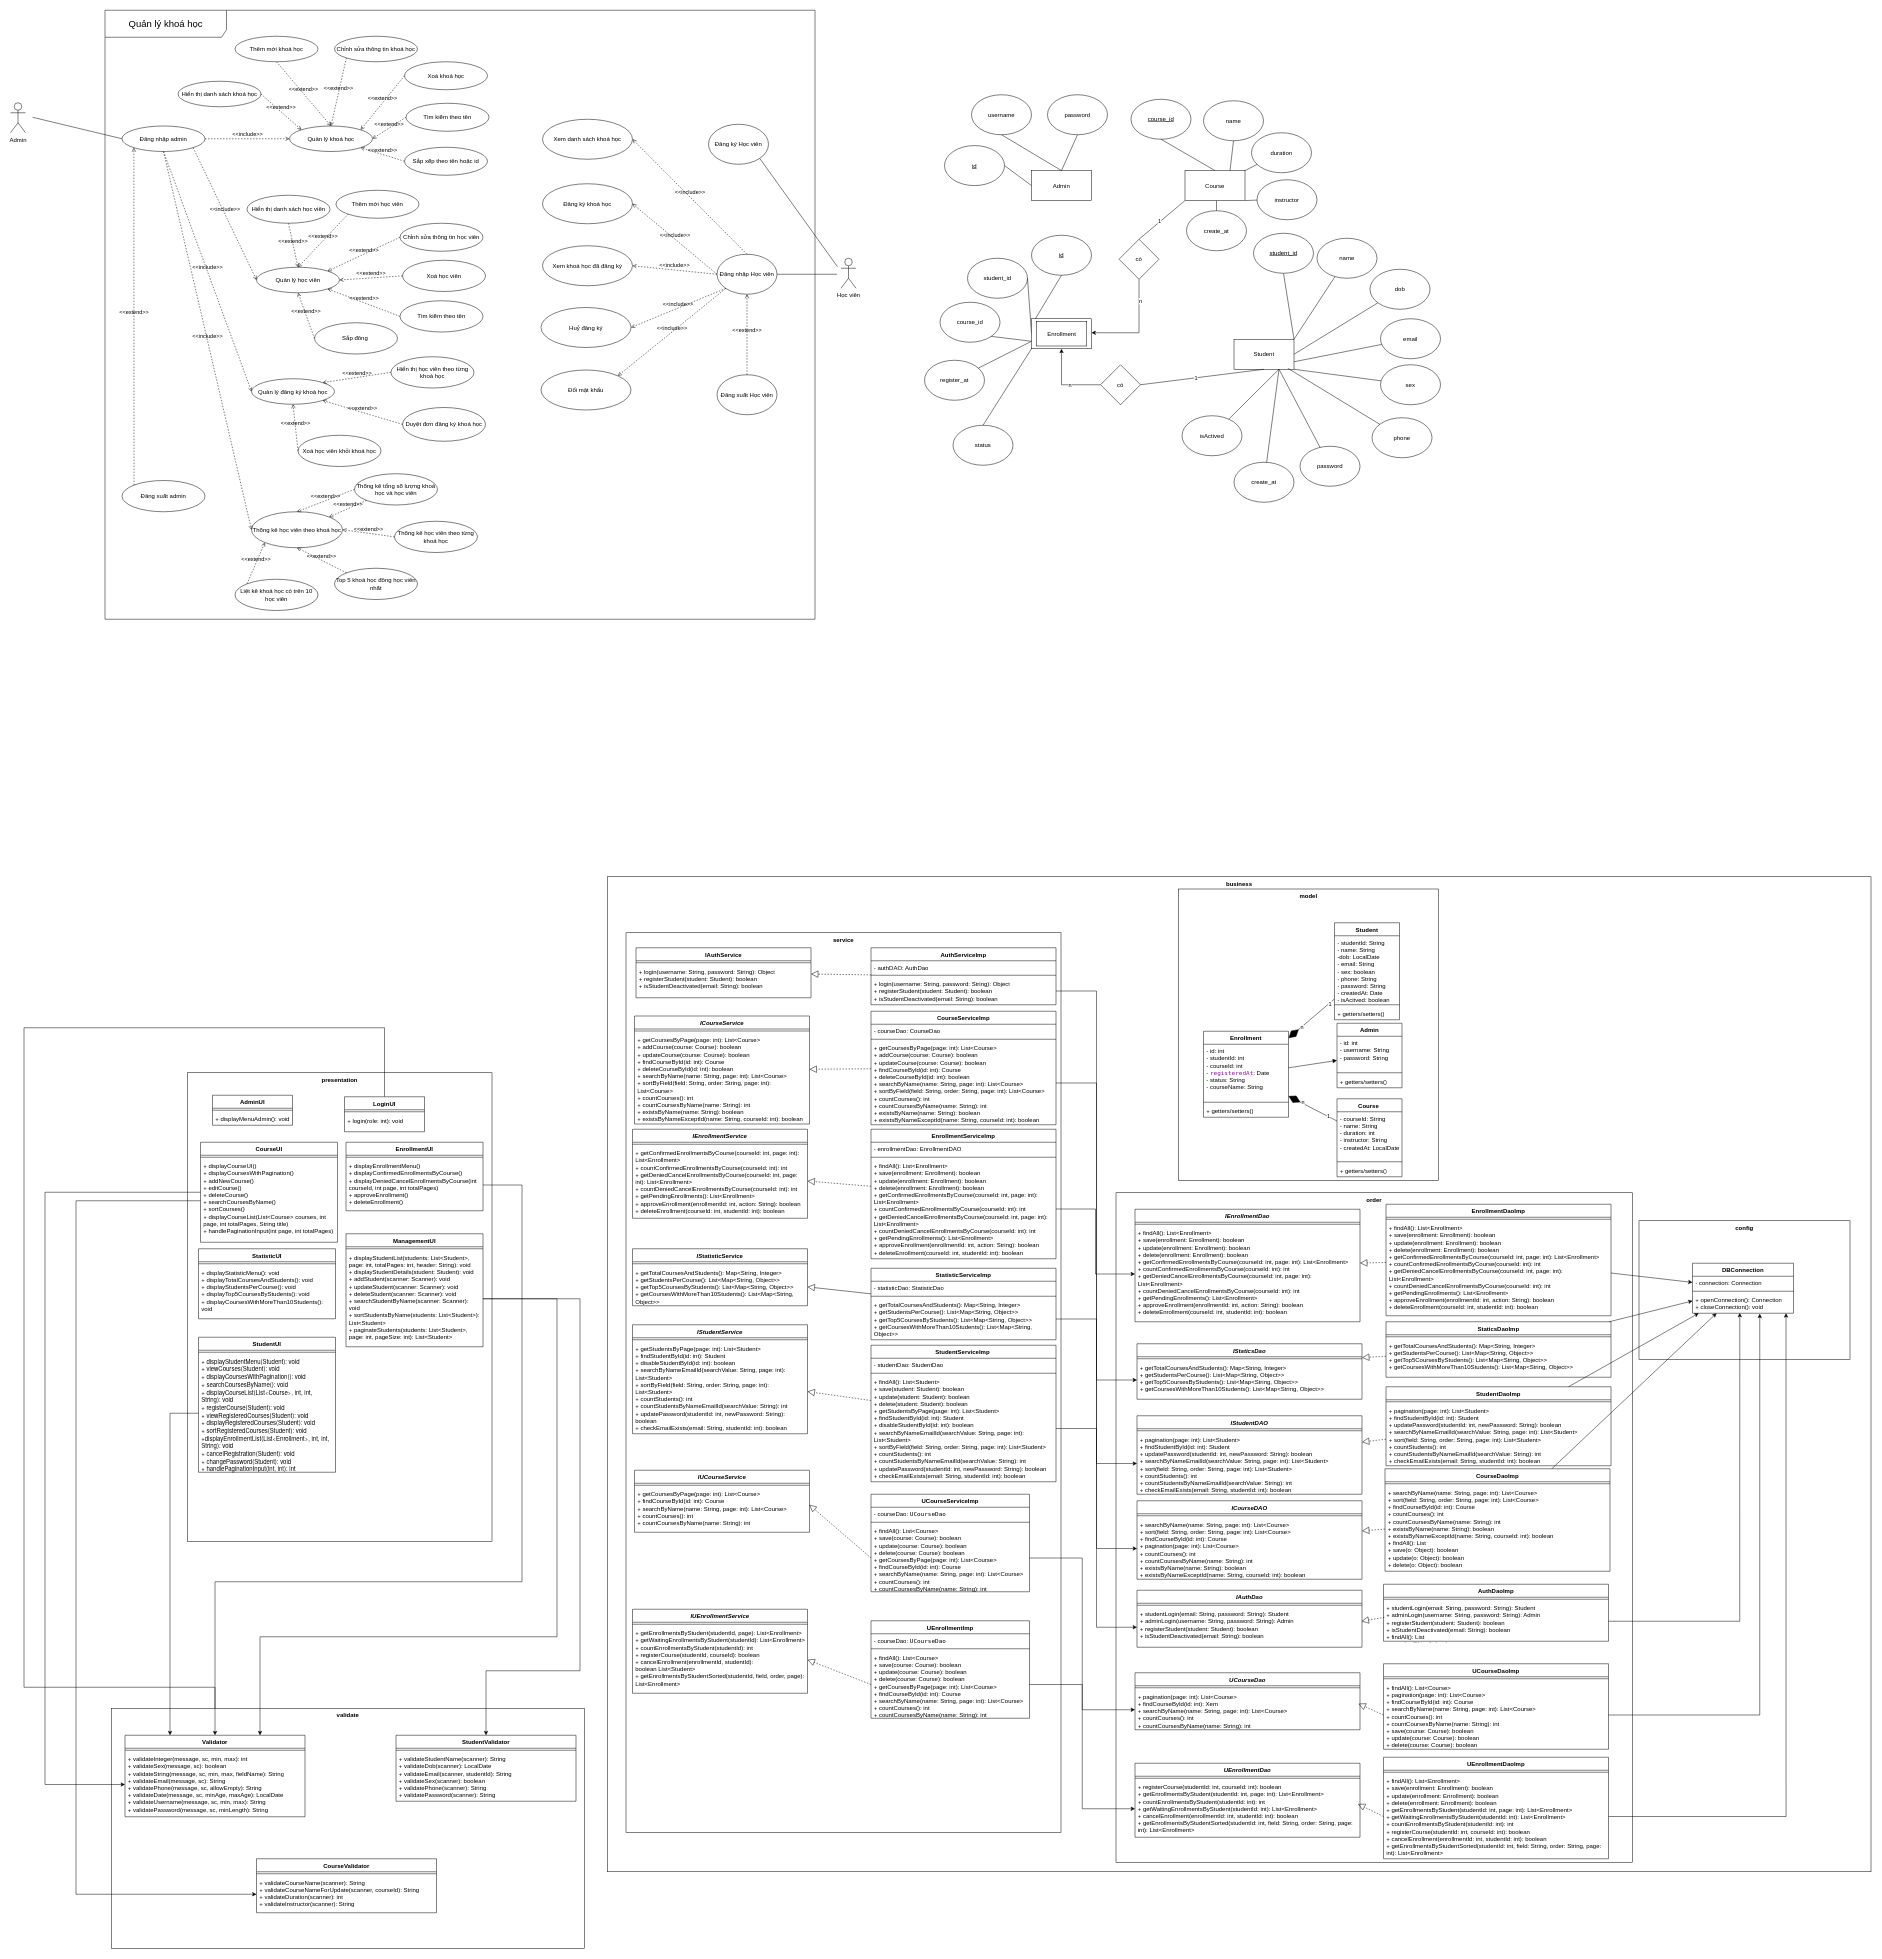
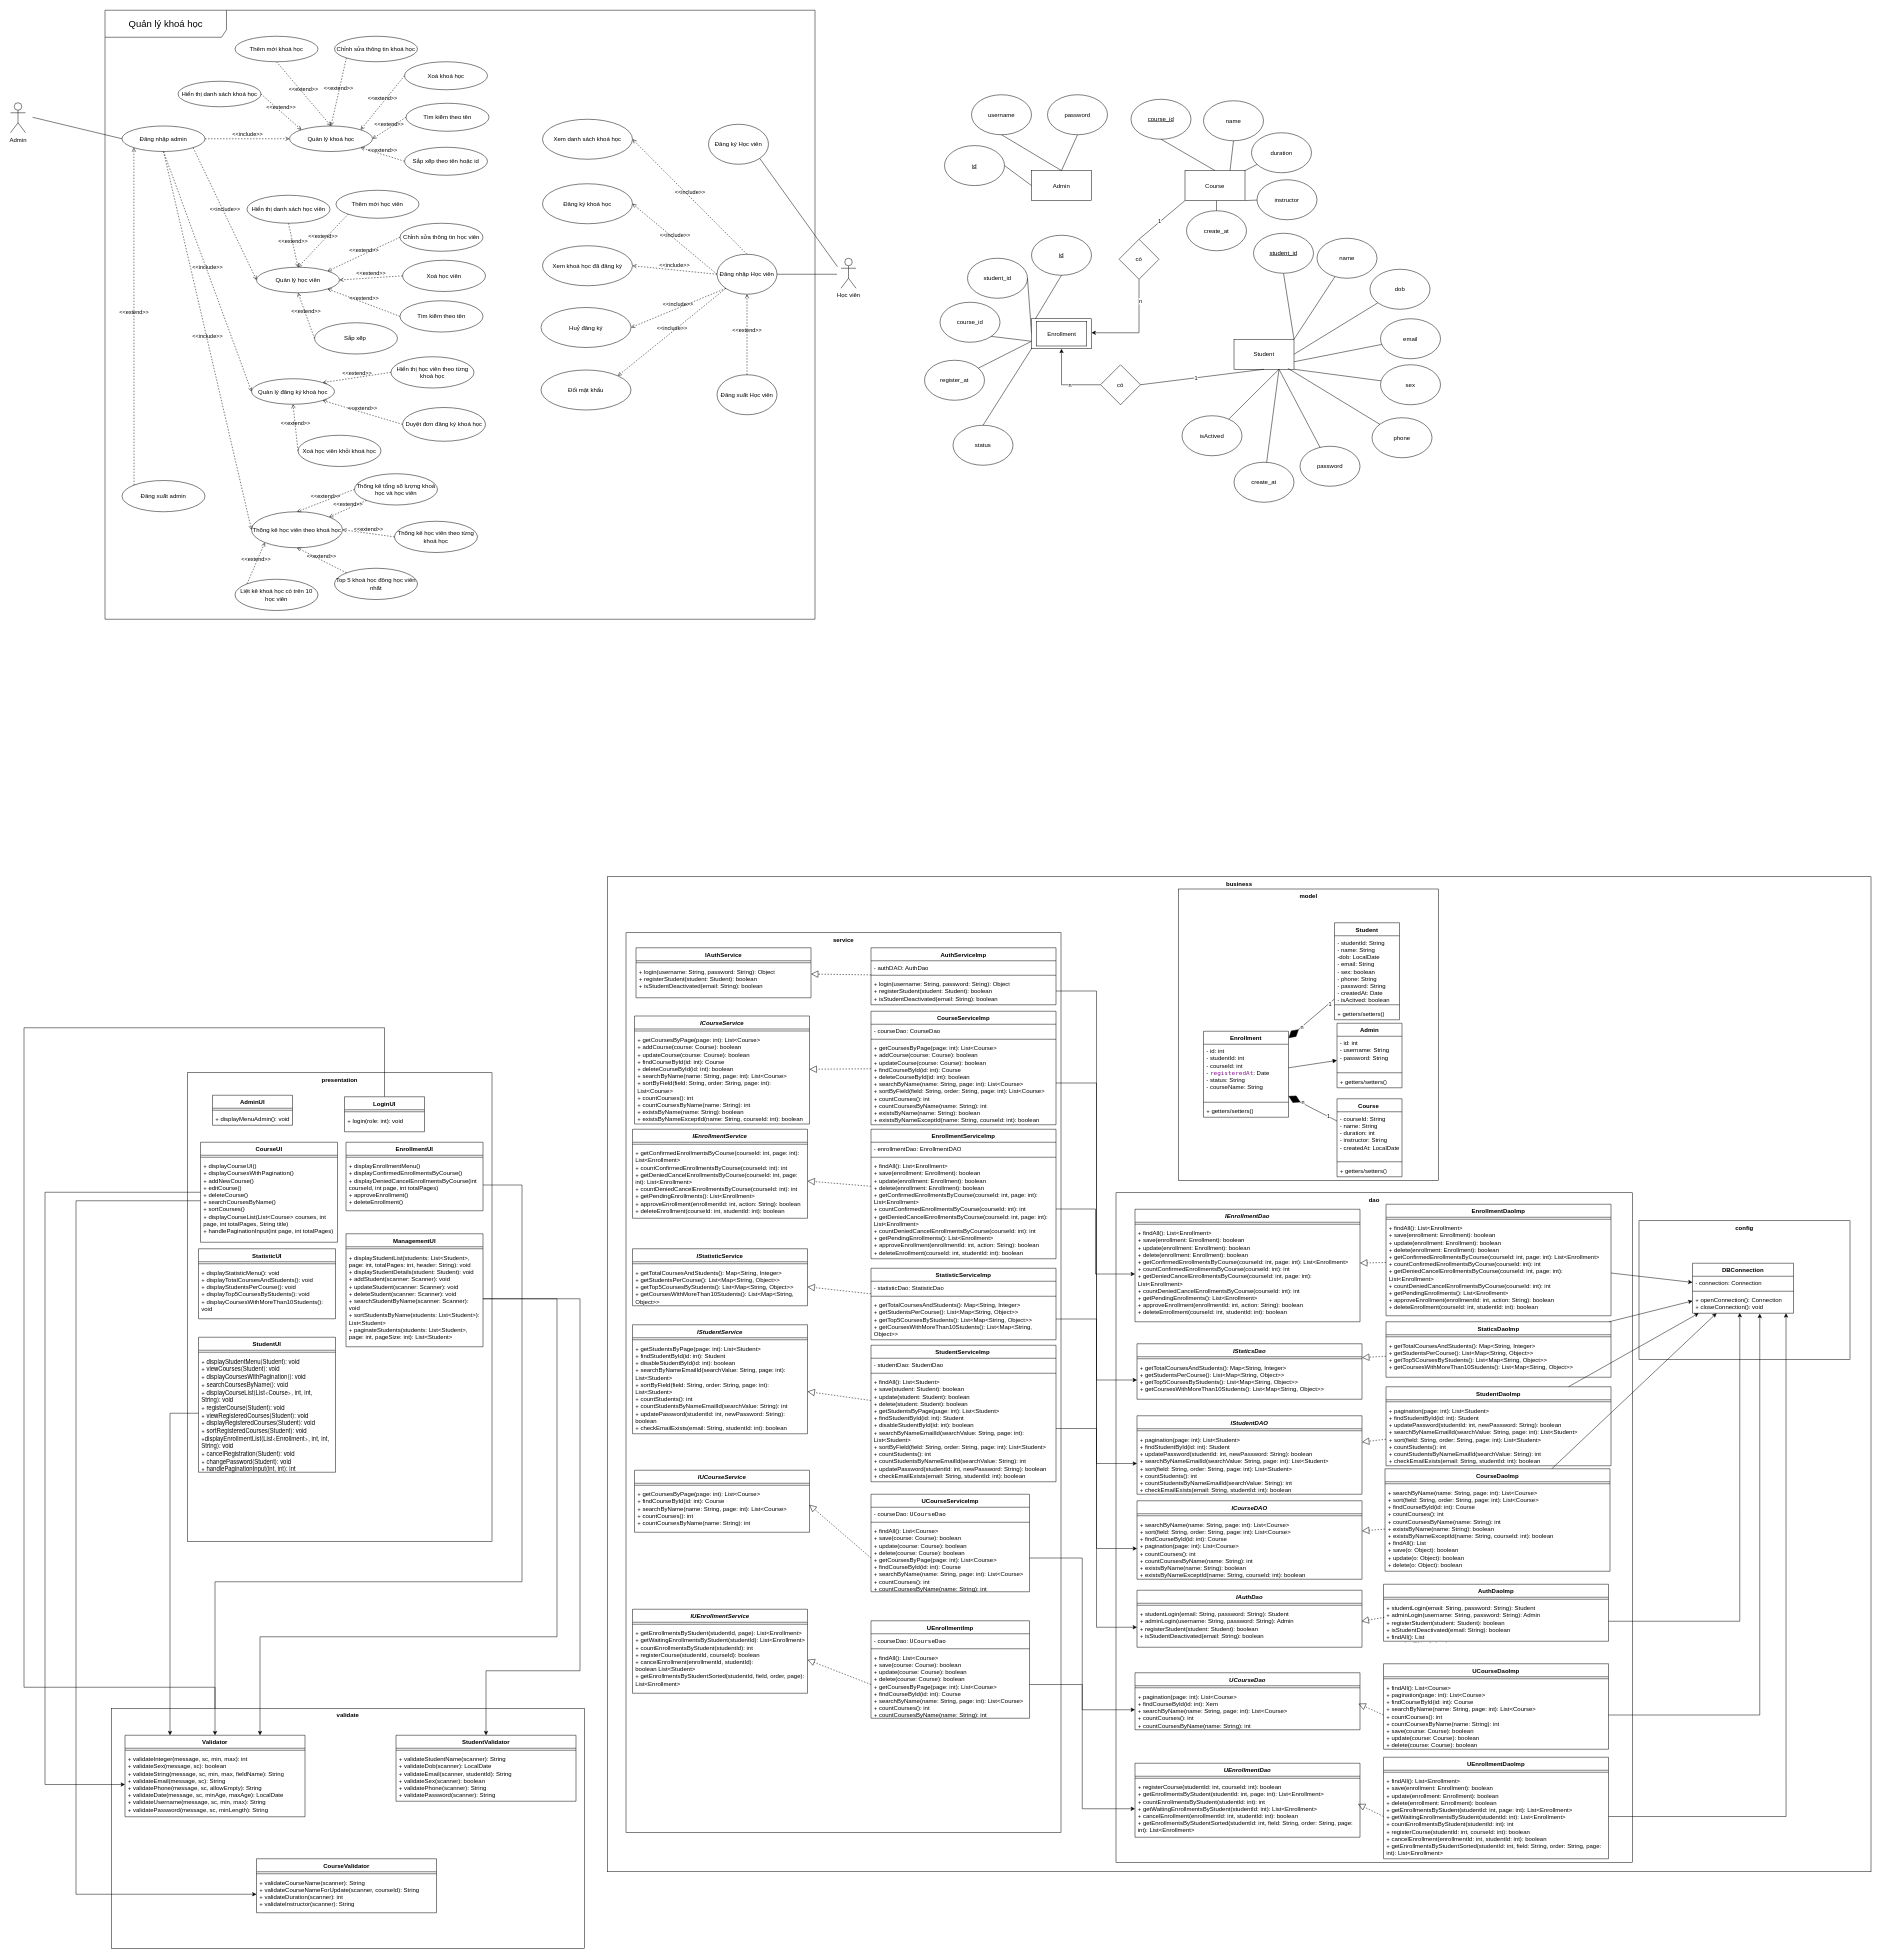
- <mxCell id="21" value="Sắp đông&amp;nbsp;" style="ellipse;whiteSpace=wrap;html=1;" parent="3" vertex="1"><mxGeometry x="419" y="625" width="166" height="62.5" as="geometry" /></mxCell>
+ <mxCell id="21" value="Sắp xếp&amp;nbsp;" style="ellipse;whiteSpace=wrap;html=1;" parent="3" vertex="1"><mxGeometry x="419" y="625" width="166" height="62.5" as="geometry" /></mxCell>
- <mxCell id="176" value="&lt;b&gt;order&lt;/b&gt;" style="html=1;whiteSpace=wrap;verticalAlign=top;" vertex="1" parent="1"><mxGeometry x="2231" y="2385" width="1033" height="1339" as="geometry" /></mxCell>
+ <mxCell id="176" value="&lt;b&gt;dao&lt;/b&gt;" style="html=1;whiteSpace=wrap;verticalAlign=top;" vertex="1" parent="1"><mxGeometry x="2231" y="2385" width="1033" height="1339" as="geometry" /></mxCell>
- <mxCell id="150" value="" style="endArrow=block;dashed=0;endFill=0;endSize=12;html=1;rounded=0;" edge="1" parent="1" source="143" target="121"><mxGeometry width="160" relative="1" as="geometry"><mxPoint x="1751" y="2253" as="sourcePoint" /><mxPoint x="1631" y="2252" as="targetPoint" /></mxGeometry></mxCell>
+ <mxCell id="150" value="" style="endArrow=block;dashed=1;endFill=0;endSize=12;html=1;rounded=0;" edge="1" parent="1" source="143" target="121"><mxGeometry width="160" relative="1" as="geometry"><mxPoint x="1751" y="2253" as="sourcePoint" /><mxPoint x="1631" y="2252" as="targetPoint" /></mxGeometry></mxCell>
